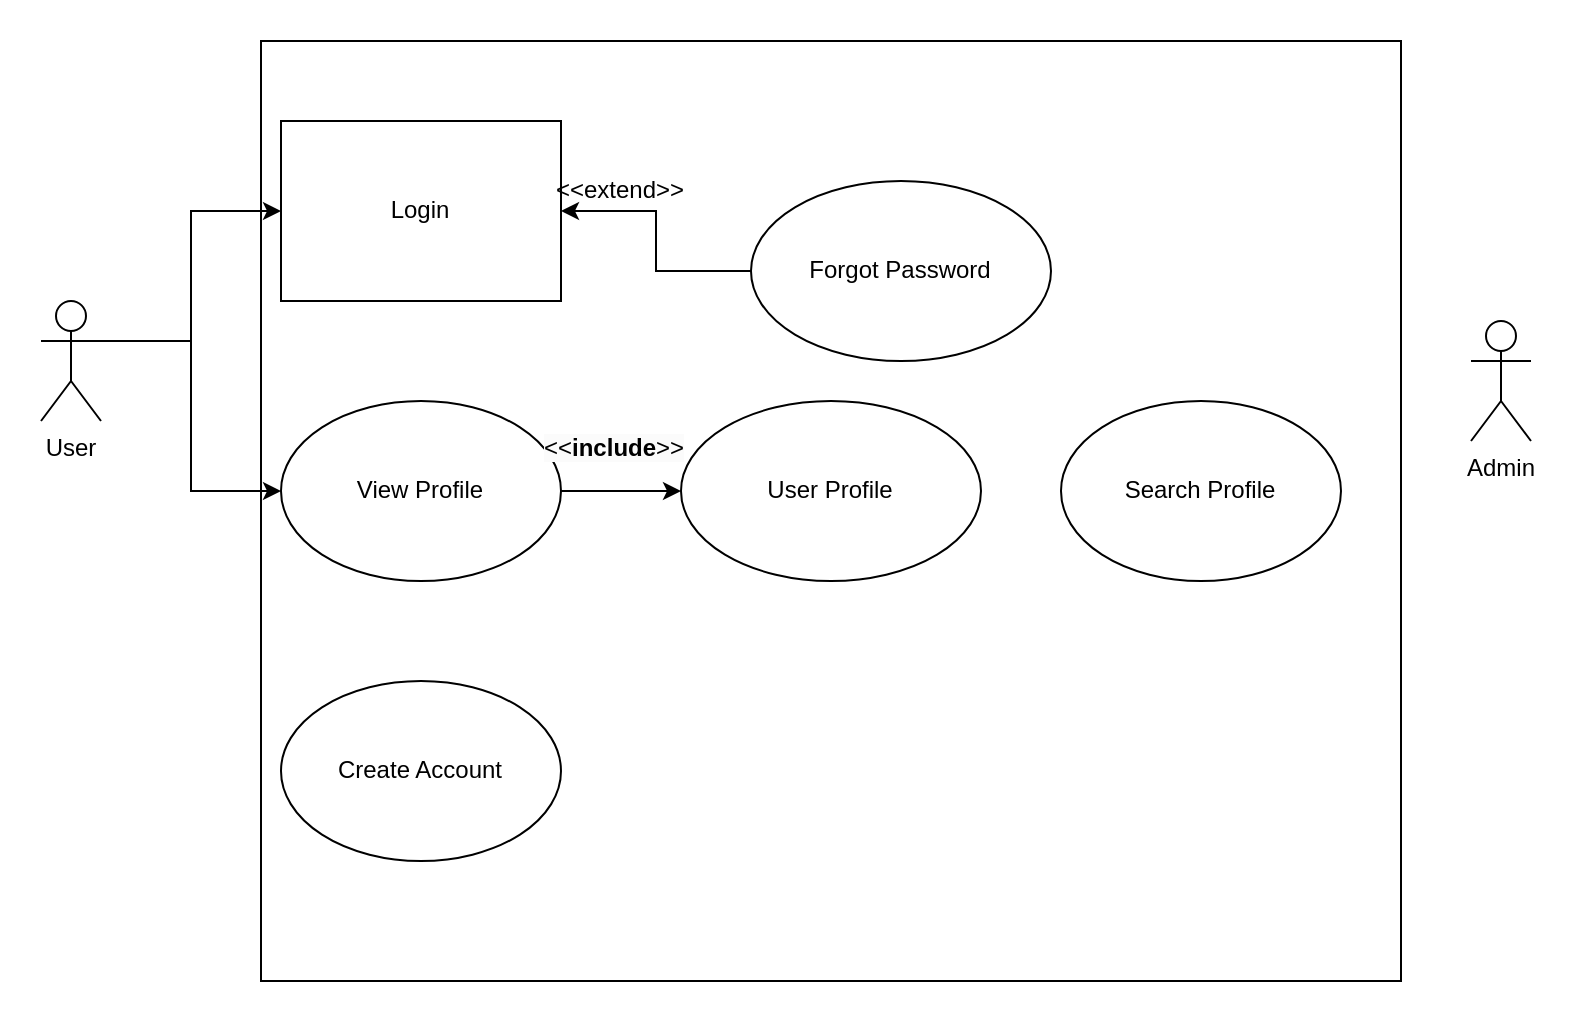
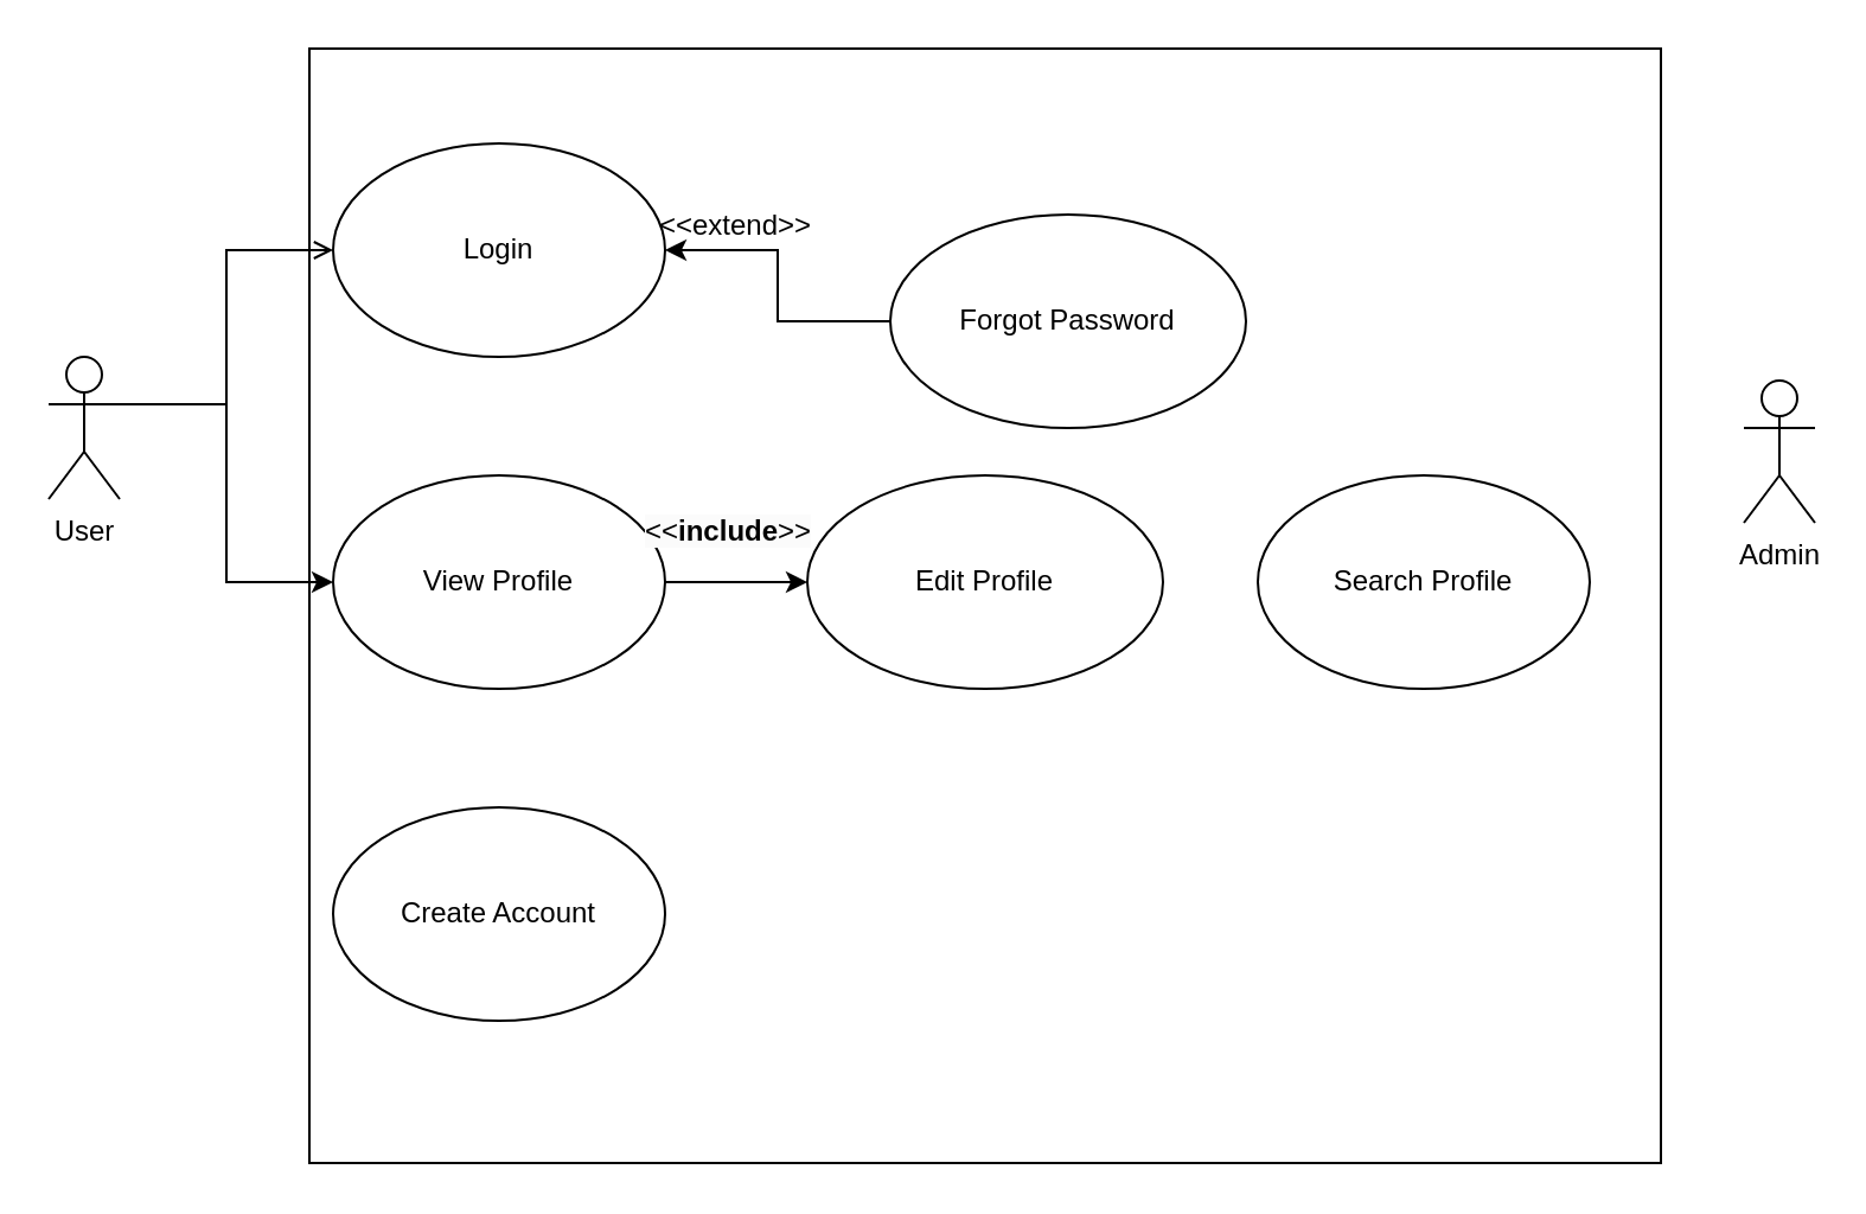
- <mxCell id="11" style="edgeStyle=orthogonalEdgeStyle;rounded=0;orthogonalLoop=1;jettySize=auto;html=1;exitX=1;exitY=0.333;exitDx=0;exitDy=0;exitPerimeter=0;entryX=0;entryY=0.5;entryDx=0;entryDy=0;" edge="1" parent="1" source="13" target="3"><mxGeometry relative="1" as="geometry" /></mxCell>
+ <mxCell id="11" style="edgeStyle=orthogonalEdgeStyle;rounded=0;orthogonalLoop=1;jettySize=auto;html=1;exitX=1;exitY=0.333;exitDx=0;exitDy=0;exitPerimeter=0;entryX=0;entryY=0.5;entryDx=0;entryDy=0;endArrow=open;" edge="1" parent="1" source="13" target="3"><mxGeometry relative="1" as="geometry" /></mxCell>
- <mxCell id="3" value="Login" style="whiteSpace=wrap;html=1;rounded=0;" vertex="1" parent="1"><mxGeometry x="140" y="60" width="140" height="90" as="geometry" /></mxCell>
+ <mxCell id="3" value="Login" style="ellipse;whiteSpace=wrap;html=1;" vertex="1" parent="1"><mxGeometry x="140" y="60" width="140" height="90" as="geometry" /></mxCell>
- <mxCell id="6" value="User Profile" style="ellipse;whiteSpace=wrap;html=1;" vertex="1" parent="1"><mxGeometry x="340" y="200" width="150" height="90" as="geometry" /></mxCell>
+ <mxCell id="6" value="Edit Profile" style="ellipse;whiteSpace=wrap;html=1;" vertex="1" parent="1"><mxGeometry x="340" y="200" width="150" height="90" as="geometry" /></mxCell>
